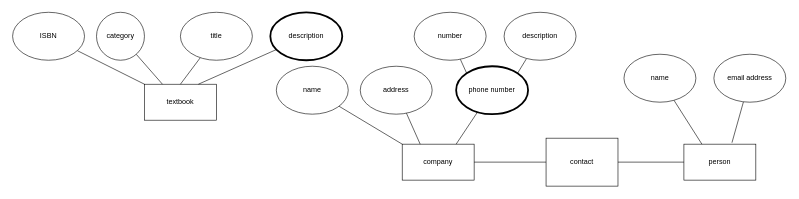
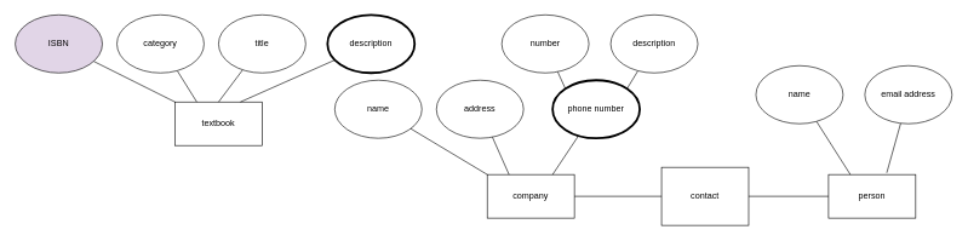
- <mxCell id="4" value="ISBN" style="ellipse;whiteSpace=wrap;html=1;" vertex="1" parent="1"><mxGeometry x="20" y="20" width="120" height="80" as="geometry" /></mxCell>
+ <mxCell id="4" value="ISBN" style="ellipse;whiteSpace=wrap;html=1;fillColor=#e1d5e7;" vertex="1" parent="1"><mxGeometry x="20" y="20" width="120" height="80" as="geometry" /></mxCell>
- <mxCell id="6" value="category" style="ellipse;whiteSpace=wrap;html=1;" vertex="1" parent="1"><mxGeometry x="160" y="20" width="80" height="80" as="geometry" /></mxCell>
+ <mxCell id="6" value="category" style="ellipse;whiteSpace=wrap;html=1;" vertex="1" parent="1"><mxGeometry x="160" y="20" width="120" height="80" as="geometry" /></mxCell>
